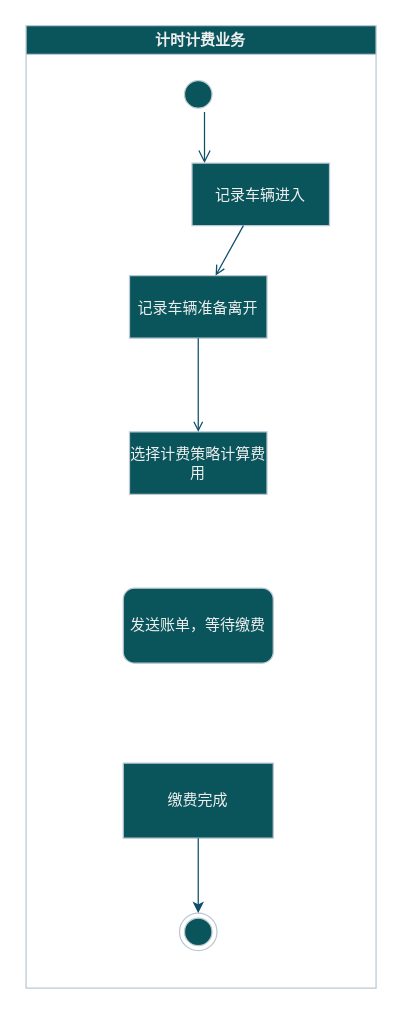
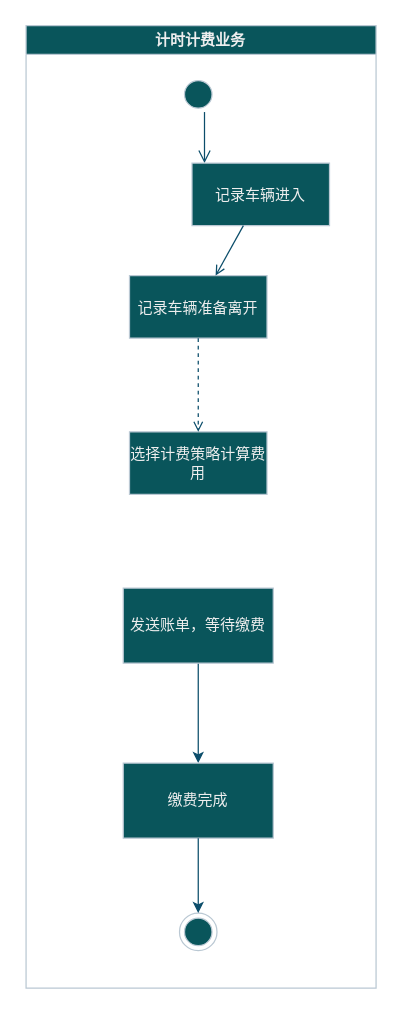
- <mxCell id="9" value="" style="endArrow=open;strokeColor=#0B4D6A;endFill=1;rounded=0;labelBackgroundColor=none;fontColor=default;" edge="1" parent="2" source="6" target="8"><mxGeometry relative="1" as="geometry" /></mxCell>
+ <mxCell id="9" value="" style="endArrow=open;strokeColor=#0B4D6A;endFill=1;rounded=0;labelBackgroundColor=none;fontColor=default;dashed=1;" edge="1" parent="2" source="6" target="8"><mxGeometry relative="1" as="geometry" /></mxCell>
- <mxCell id="11" value="发送账单，等待缴费" style="whiteSpace=wrap;html=1;fillColor=#09555B;strokeColor=#BAC8D3;fontColor=#EEEEEE;labelBackgroundColor=none;rounded=1;" vertex="1" parent="2"><mxGeometry x="77.75" y="450" width="120" height="60" as="geometry" /></mxCell>
+ <mxCell id="11" value="发送账单，等待缴费" style="whiteSpace=wrap;html=1;fillColor=#09555B;strokeColor=#BAC8D3;fontColor=#EEEEEE;labelBackgroundColor=none;" vertex="1" parent="2"><mxGeometry x="77.75" y="450" width="120" height="60" as="geometry" /></mxCell>
+ <mxCell id="10" value="" style="edgeStyle=orthogonalEdgeStyle;rounded=0;orthogonalLoop=1;jettySize=auto;html=1;strokeColor=#0B4D6A;" edge="1" parent="2" source="11" target="12"><mxGeometry relative="1" as="geometry" /></mxCell>
